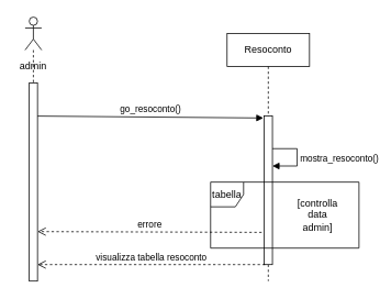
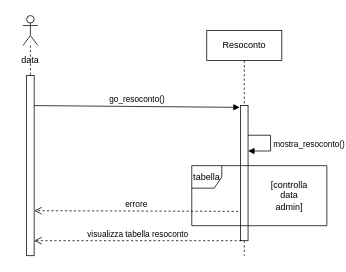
- <mxCell id="4" value="admin" style="text;html=1;strokeColor=none;fillColor=none;align=center;verticalAlign=middle;whiteSpace=wrap;rounded=0;" parent="1" vertex="1"><mxGeometry x="20" y="70" width="40" height="20" as="geometry" /></mxCell>
+ <mxCell id="4" value="data" style="text;html=1;strokeColor=none;fillColor=none;align=center;verticalAlign=middle;whiteSpace=wrap;rounded=0;" parent="1" vertex="1"><mxGeometry x="20" y="70" width="40" height="20" as="geometry" /></mxCell>
